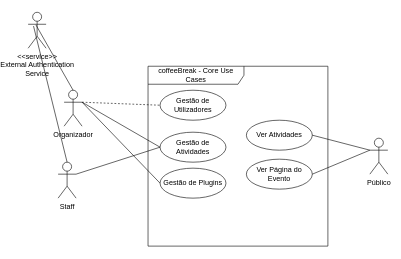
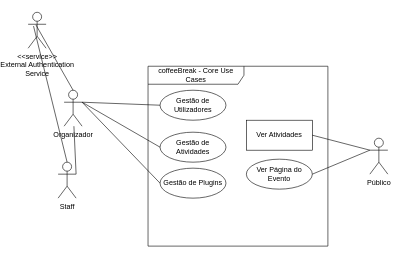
- <mxCell id="10" value="" style="endArrow=none;html=1;rounded=0;exitX=1;exitY=0.333;exitDx=0;exitDy=0;exitPerimeter=0;entryX=0;entryY=0.5;entryDx=0;entryDy=0;dashed=1;" parent="1" source="2" target="4" edge="1"><mxGeometry width="50" height="50" relative="1" as="geometry"><mxPoint x="150" y="250" as="sourcePoint" /><mxPoint x="200" y="200" as="targetPoint" /></mxGeometry></mxCell>
+ <mxCell id="10" value="" style="endArrow=none;html=1;rounded=0;exitX=1;exitY=0.333;exitDx=0;exitDy=0;exitPerimeter=0;entryX=0;entryY=0.5;entryDx=0;entryDy=0;" parent="1" source="2" target="4" edge="1"><mxGeometry width="50" height="50" relative="1" as="geometry"><mxPoint x="150" y="250" as="sourcePoint" /><mxPoint x="200" y="200" as="targetPoint" /></mxGeometry></mxCell>
- <mxCell id="7" value="Ver Atividades" style="ellipse;whiteSpace=wrap;html=1;" parent="3" vertex="1"><mxGeometry x="164" y="90" width="110" height="50" as="geometry" /></mxCell>
+ <mxCell id="7" value="Ver Atividades" style="whiteSpace=wrap;html=1;rounded=0;" parent="3" vertex="1"><mxGeometry x="164" y="90" width="110" height="50" as="geometry" /></mxCell>
- <mxCell id="19" value="" style="endArrow=none;html=1;rounded=0;exitX=1;exitY=0.333;exitDx=0;exitDy=0;exitPerimeter=0;entryX=0;entryY=0.5;entryDx=0;entryDy=0;" edge="1" parent="1" source="17" target="5"><mxGeometry width="50" height="50" relative="1" as="geometry"><mxPoint x="100" y="300" as="sourcePoint" /><mxPoint x="150" y="250" as="targetPoint" /></mxGeometry></mxCell>
+ <mxCell id="19" value="" style="endArrow=none;html=1;rounded=0;exitX=1;exitY=0.333;exitDx=0;exitDy=0;exitPerimeter=0;" edge="1" parent="1" source="17" target="2"><mxGeometry width="50" height="50" relative="1" as="geometry"><mxPoint x="100" y="300" as="sourcePoint" /><mxPoint x="150" y="250" as="targetPoint" /></mxGeometry></mxCell>
